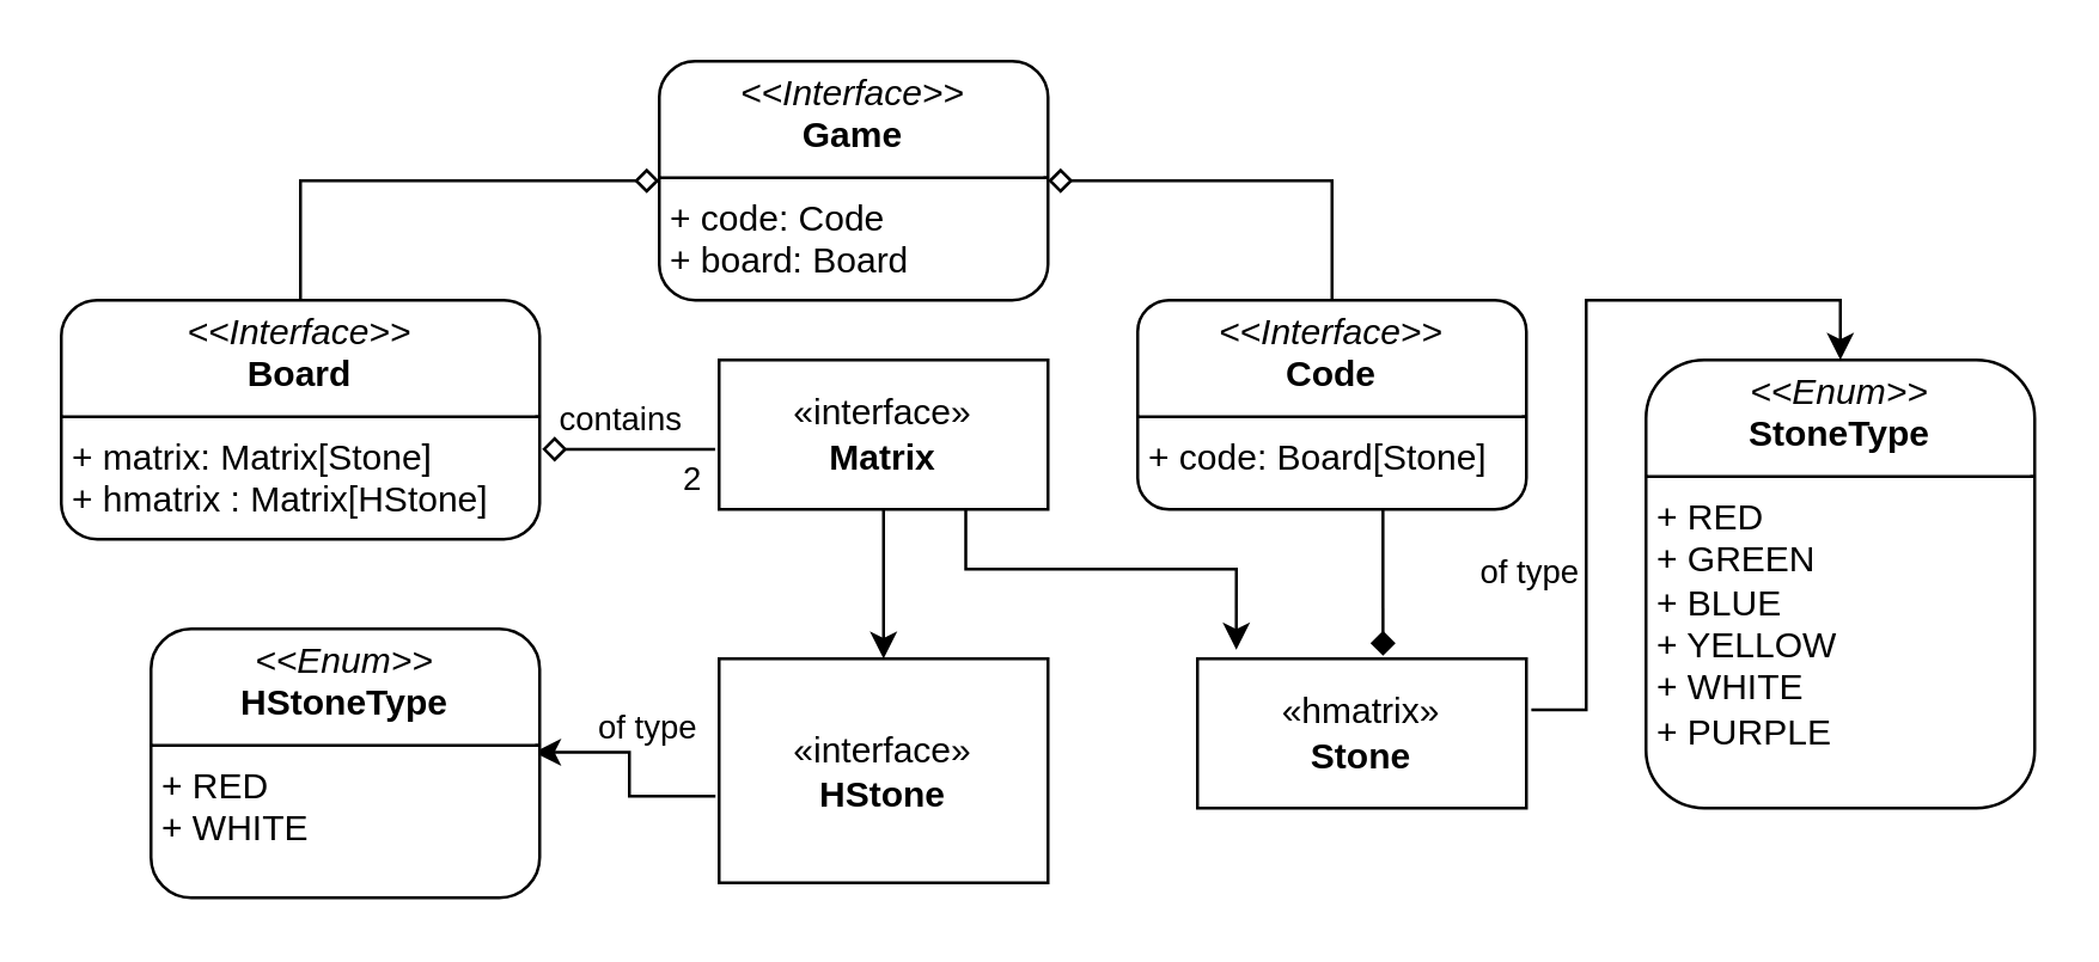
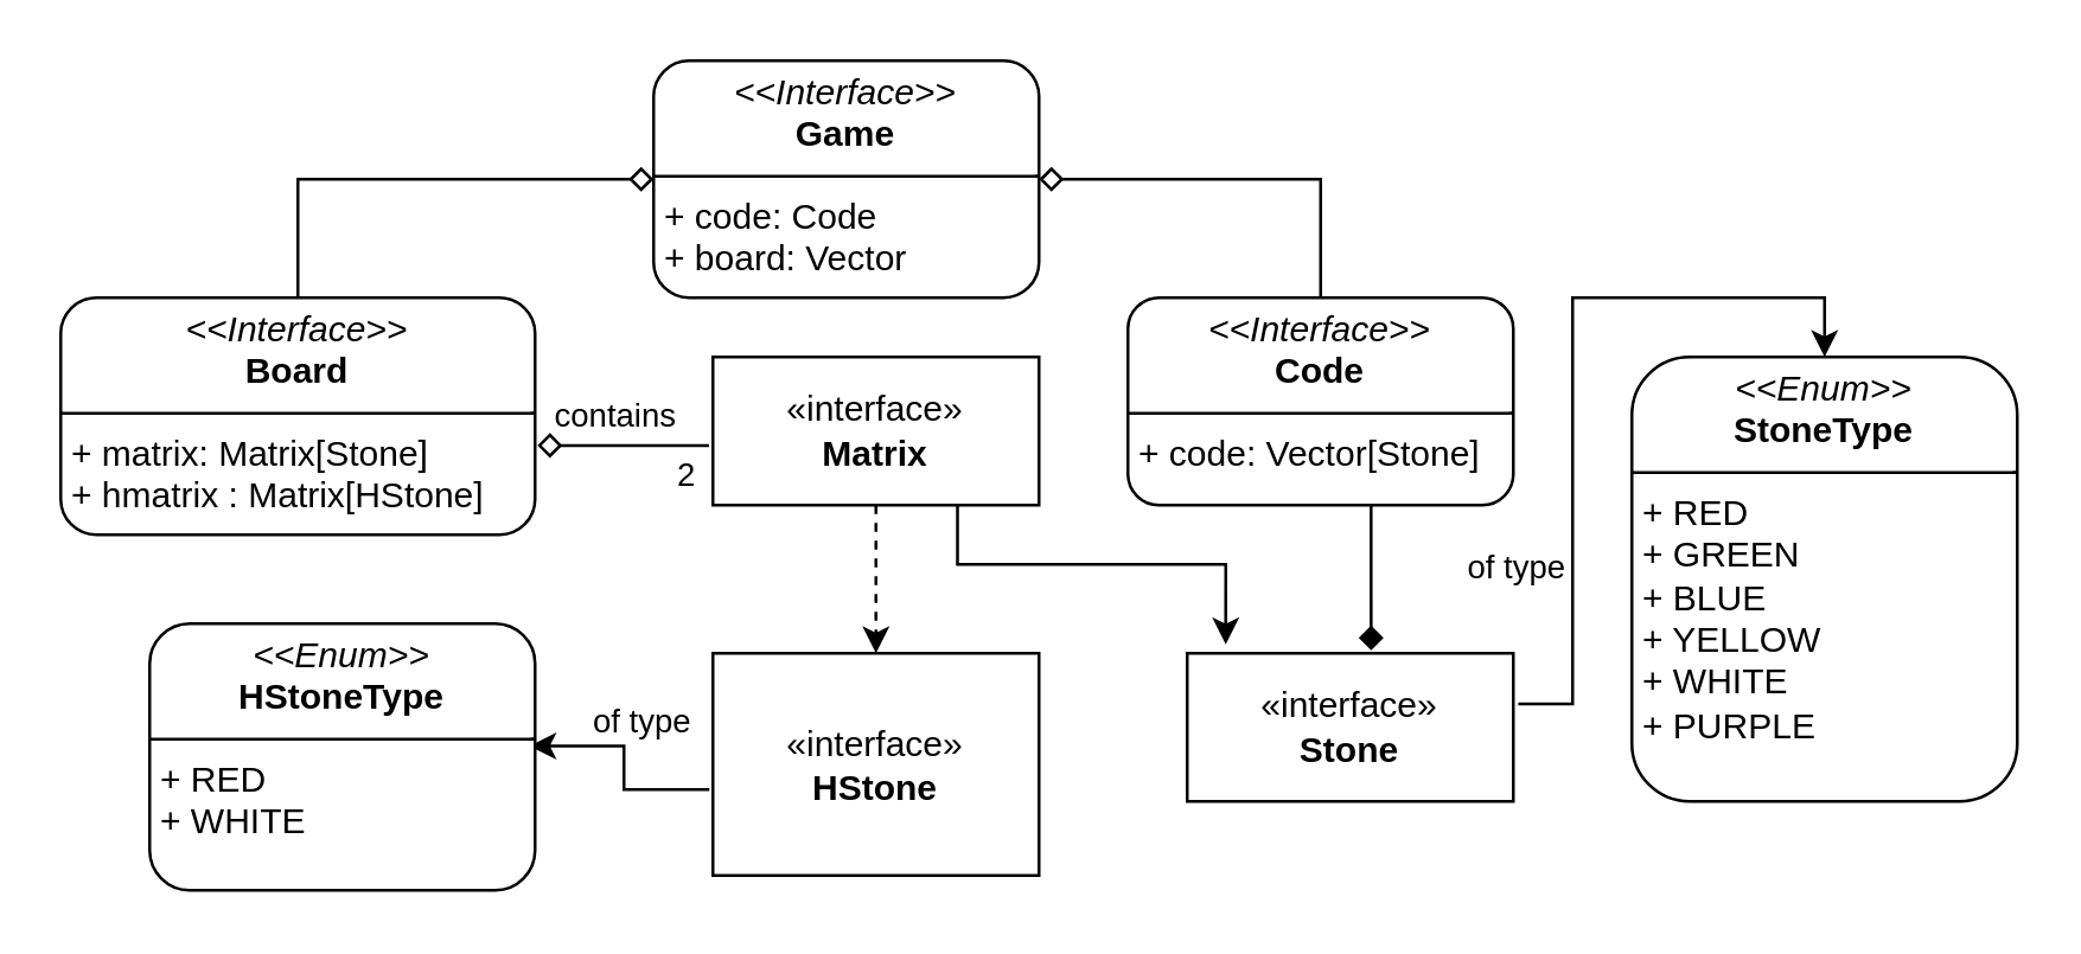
- <mxCell id="2" value="&lt;p style=&quot;margin:0px;margin-top:4px;text-align:center;&quot;&gt;&lt;i&gt;&amp;lt;&amp;lt;Interface&amp;gt;&amp;gt;&lt;/i&gt;&lt;br&gt;&lt;b&gt;Game&lt;/b&gt;&lt;/p&gt;&lt;hr size=&quot;1&quot; style=&quot;border-style:solid;&quot;&gt;&lt;p style=&quot;margin:0px;margin-left:4px;&quot;&gt;+ code: Code&lt;br&gt;+ board: Board&lt;/p&gt;" style="verticalAlign=top;align=left;overflow=fill;html=1;whiteSpace=wrap;rounded=1;" vertex="1" parent="1"><mxGeometry x="220" y="20" width="130" height="80" as="geometry" /></mxCell>
+ <mxCell id="2" value="&lt;p style=&quot;margin:0px;margin-top:4px;text-align:center;&quot;&gt;&lt;i&gt;&amp;lt;&amp;lt;Interface&amp;gt;&amp;gt;&lt;/i&gt;&lt;br&gt;&lt;b&gt;Game&lt;/b&gt;&lt;/p&gt;&lt;hr size=&quot;1&quot; style=&quot;border-style:solid;&quot;&gt;&lt;p style=&quot;margin:0px;margin-left:4px;&quot;&gt;+ code: Code&lt;br&gt;+ board: Vector&lt;/p&gt;" style="verticalAlign=top;align=left;overflow=fill;html=1;whiteSpace=wrap;rounded=1;" vertex="1" parent="1"><mxGeometry x="220" y="20" width="130" height="80" as="geometry" /></mxCell>
- <mxCell id="4" value="&lt;p style=&quot;margin:0px;margin-top:4px;text-align:center;&quot;&gt;&lt;i&gt;&amp;lt;&amp;lt;Interface&amp;gt;&amp;gt;&lt;/i&gt;&lt;br&gt;&lt;b&gt;Code&lt;/b&gt;&lt;/p&gt;&lt;hr size=&quot;1&quot; style=&quot;border-style:solid;&quot;&gt;&lt;p style=&quot;margin:0px;margin-left:4px;&quot;&gt;+ code: Board[Stone]&lt;br&gt;&lt;/p&gt;" style="verticalAlign=top;align=left;overflow=fill;html=1;whiteSpace=wrap;rounded=1;" vertex="1" parent="1"><mxGeometry x="380" y="100" width="130" height="70" as="geometry" /></mxCell>
+ <mxCell id="4" value="&lt;p style=&quot;margin:0px;margin-top:4px;text-align:center;&quot;&gt;&lt;i&gt;&amp;lt;&amp;lt;Interface&amp;gt;&amp;gt;&lt;/i&gt;&lt;br&gt;&lt;b&gt;Code&lt;/b&gt;&lt;/p&gt;&lt;hr size=&quot;1&quot; style=&quot;border-style:solid;&quot;&gt;&lt;p style=&quot;margin:0px;margin-left:4px;&quot;&gt;+ code: Vector[Stone]&lt;br&gt;&lt;/p&gt;" style="verticalAlign=top;align=left;overflow=fill;html=1;whiteSpace=wrap;rounded=1;" vertex="1" parent="1"><mxGeometry x="380" y="100" width="130" height="70" as="geometry" /></mxCell>
- <mxCell id="7" style="edgeStyle=orthogonalEdgeStyle;rounded=0;orthogonalLoop=1;jettySize=auto;html=1;exitX=0.5;exitY=1;exitDx=0;exitDy=0;entryX=0.5;entryY=0;entryDx=0;entryDy=0;" edge="1" parent="1" source="9" target="12"><mxGeometry relative="1" as="geometry"><Array as="points"><mxPoint x="295" y="170" /><mxPoint x="295" y="250" /></Array></mxGeometry></mxCell>
+ <mxCell id="7" style="edgeStyle=orthogonalEdgeStyle;rounded=0;orthogonalLoop=1;jettySize=auto;html=1;exitX=0.5;exitY=1;exitDx=0;exitDy=0;entryX=0.5;entryY=0;entryDx=0;entryDy=0;dashed=1;" edge="1" parent="1" source="9" target="12"><mxGeometry relative="1" as="geometry"><Array as="points"><mxPoint x="295" y="170" /><mxPoint x="295" y="250" /></Array></mxGeometry></mxCell>
- <mxCell id="15" value="«hmatrix»&lt;br&gt;&lt;b&gt;Stone&lt;/b&gt;" style="html=1;whiteSpace=wrap;" vertex="1" parent="1"><mxGeometry x="400" y="220" width="110" height="50" as="geometry" /></mxCell>
+ <mxCell id="15" value="«interface»&lt;br&gt;&lt;b&gt;Stone&lt;/b&gt;" style="html=1;whiteSpace=wrap;" vertex="1" parent="1"><mxGeometry x="400" y="220" width="110" height="50" as="geometry" /></mxCell>
